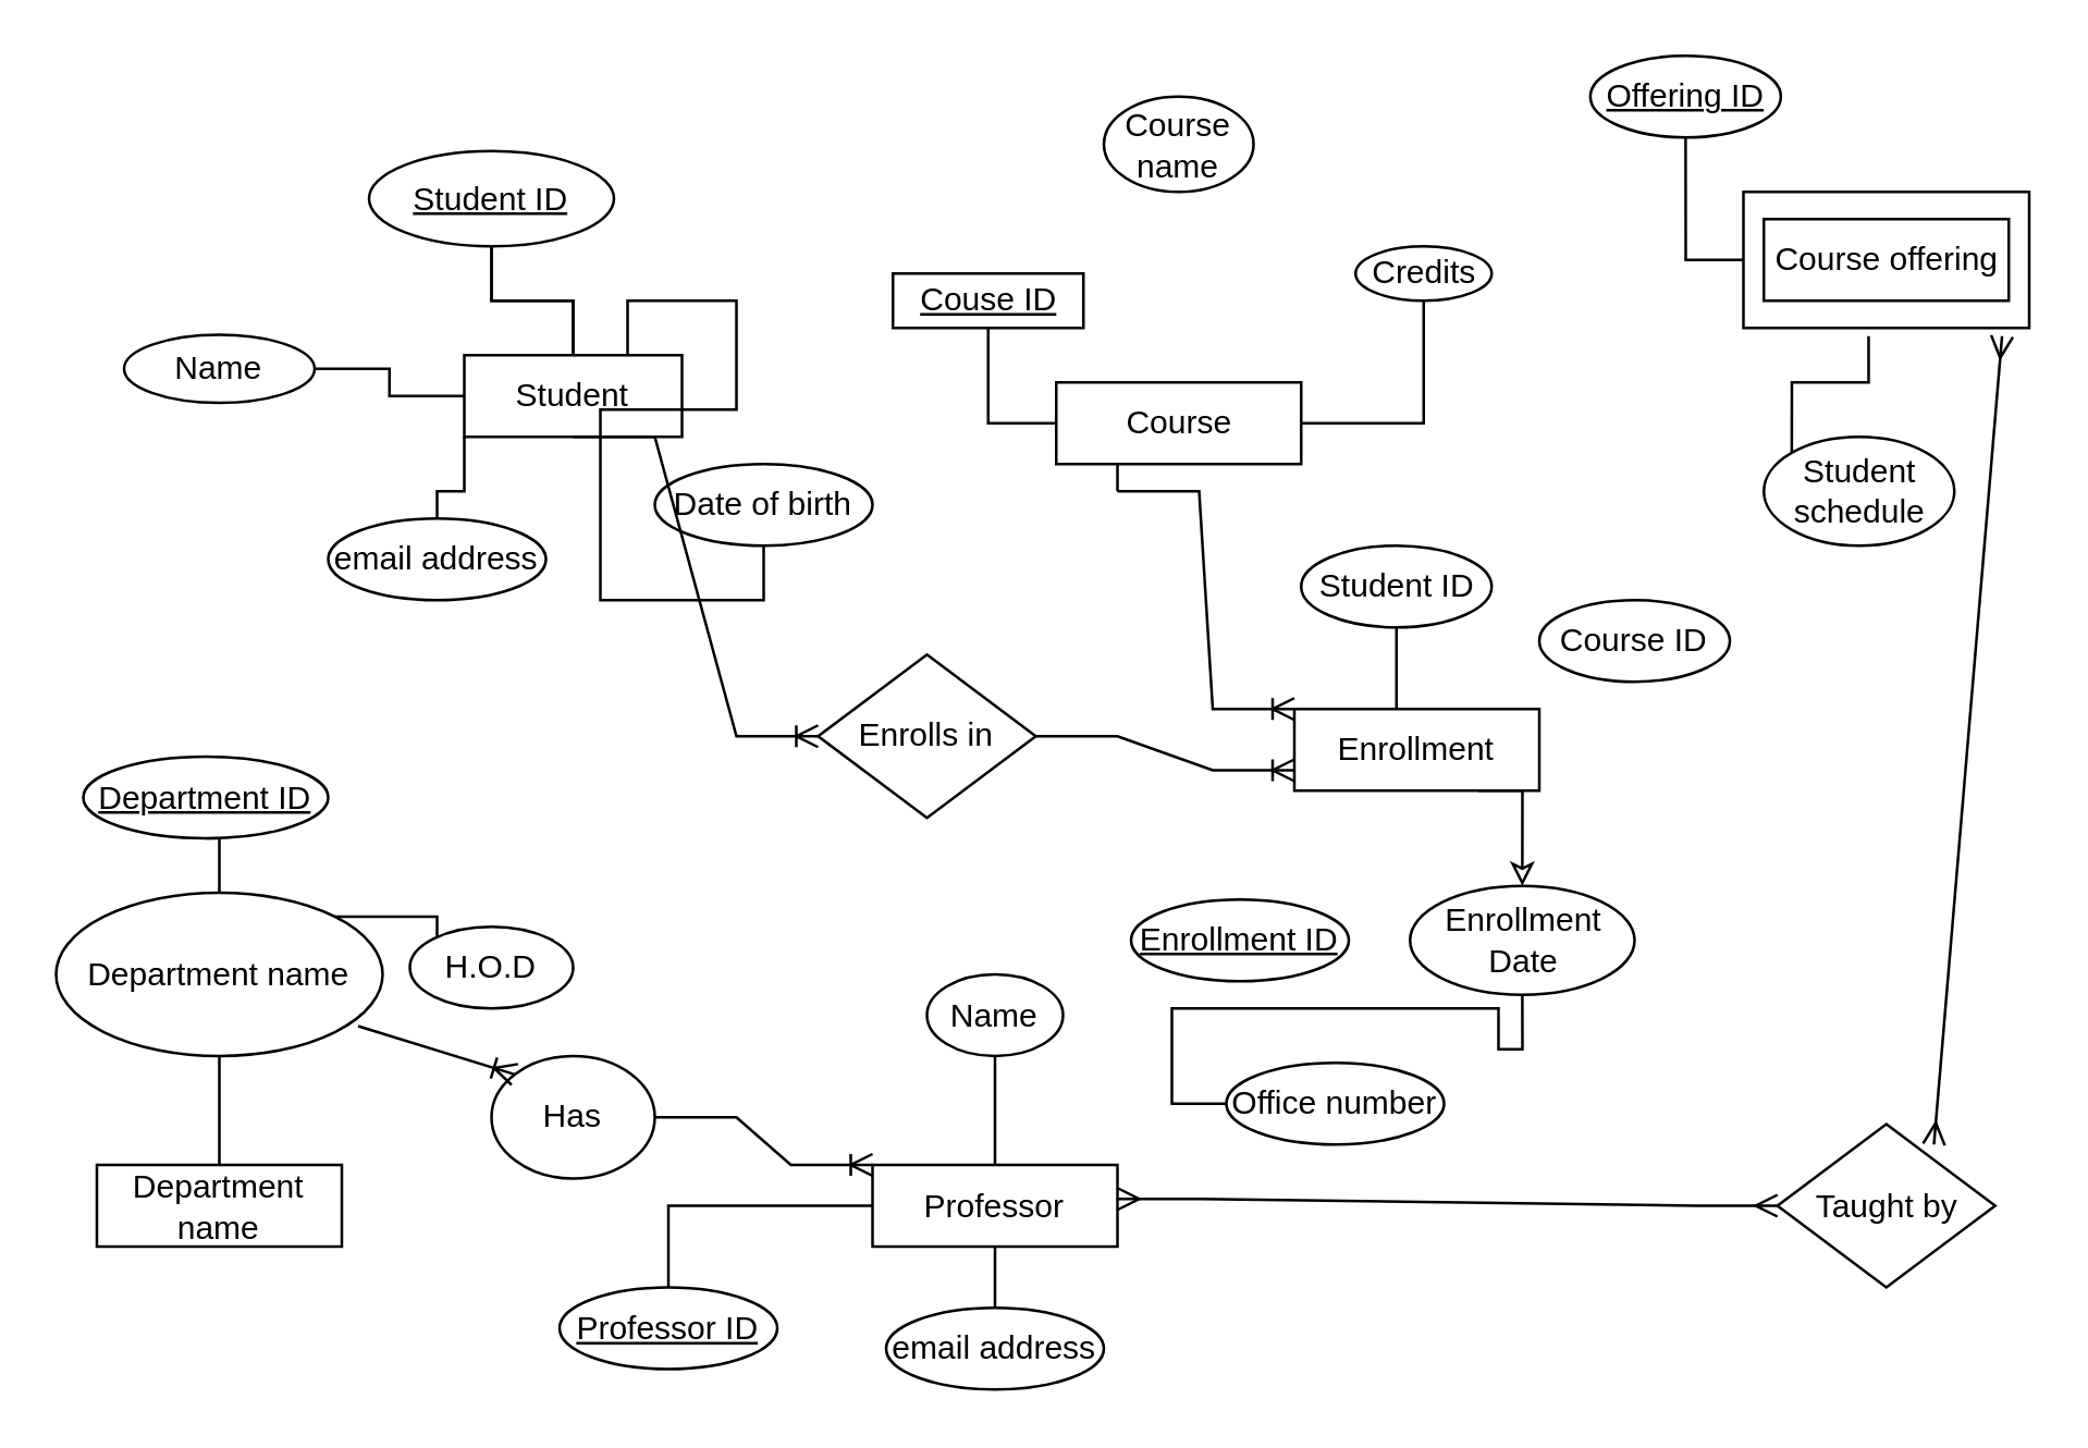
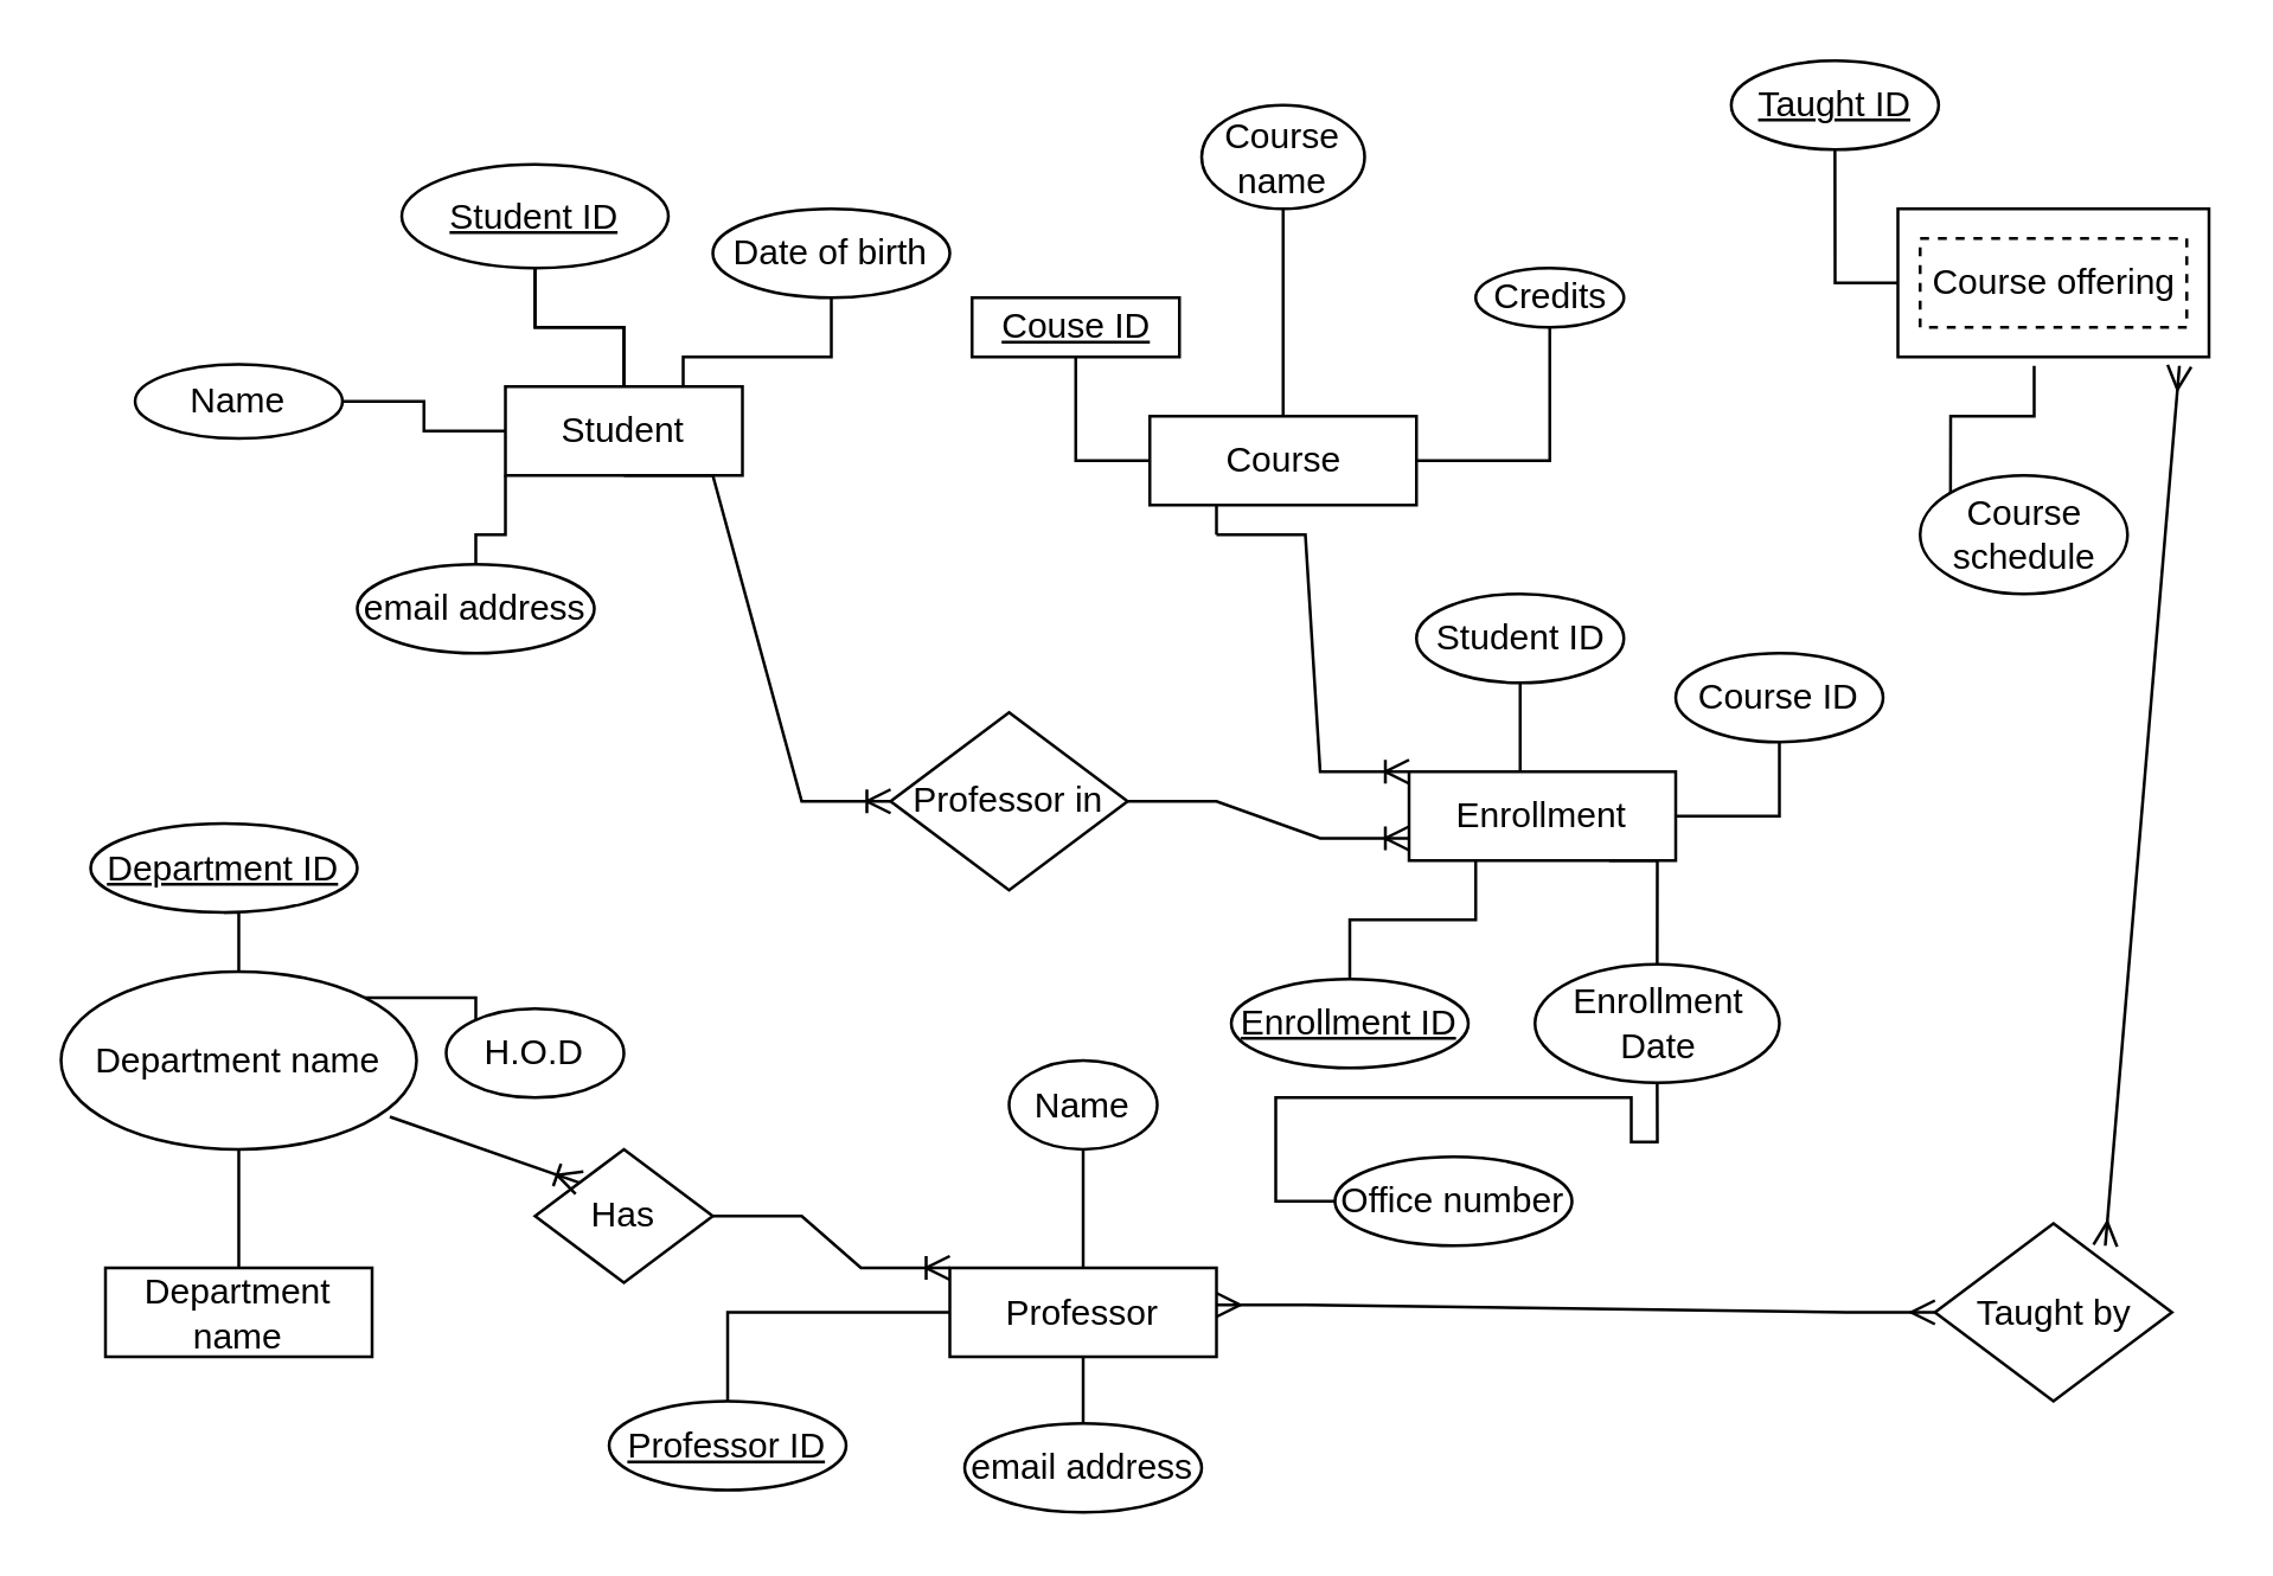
- <mxCell id="54" value="&lt;u&gt;Offering ID&lt;/u&gt;" style="ellipse;whiteSpace=wrap;html=1;" vertex="1" parent="1"><mxGeometry x="583.75" y="20" width="70" height="30" as="geometry" /></mxCell>
+ <mxCell id="54" value="&lt;u&gt;Taught ID&lt;/u&gt;" style="ellipse;whiteSpace=wrap;html=1;" vertex="1" parent="1"><mxGeometry x="583.75" y="20" width="70" height="30" as="geometry" /></mxCell>
- <mxCell id="42" value="Course offering" style="rounded=0;whiteSpace=wrap;html=1;fillColor=#FFFFFF;perimeterSpacing=2;" vertex="1" parent="1"><mxGeometry x="647.5" y="80" width="90" height="30" as="geometry" /></mxCell>
+ <mxCell id="42" value="Course offering" style="rounded=0;whiteSpace=wrap;html=1;fillColor=#FFFFFF;perimeterSpacing=2;dashed=1;" vertex="1" parent="1"><mxGeometry x="647.5" y="80" width="90" height="30" as="geometry" /></mxCell>
+ <mxCell id="14" value="" style="edgeStyle=orthogonalEdgeStyle;rounded=0;orthogonalLoop=1;jettySize=auto;html=1;endArrow=none;endFill=0;" edge="1" parent="1" source="16" target="24"><mxGeometry relative="1" as="geometry" /></mxCell>
- <mxCell id="57" value="Student schedule" style="ellipse;whiteSpace=wrap;html=1;" vertex="1" parent="1"><mxGeometry x="647.5" y="160" width="70" height="40" as="geometry" /></mxCell>
+ <mxCell id="57" value="Course schedule" style="ellipse;whiteSpace=wrap;html=1;" vertex="1" parent="1"><mxGeometry x="647.5" y="160" width="70" height="40" as="geometry" /></mxCell>
- <mxCell id="20" value="Date of birth" style="ellipse;whiteSpace=wrap;html=1;" vertex="1" parent="1"><mxGeometry x="240" y="170" width="80" height="30" as="geometry" /></mxCell>
+ <mxCell id="20" value="Date of birth" style="ellipse;whiteSpace=wrap;html=1;" vertex="1" parent="1"><mxGeometry x="240" y="70" width="80" height="30" as="geometry" /></mxCell>
- <mxCell id="47" value="Enrolls in" style="rhombus;whiteSpace=wrap;html=1;fillColor=#FFFFFF;" vertex="1" parent="1"><mxGeometry x="300" y="240" width="80" height="60" as="geometry" /></mxCell>
+ <mxCell id="47" value="Professor in" style="rhombus;whiteSpace=wrap;html=1;fillColor=#FFFFFF;" vertex="1" parent="1"><mxGeometry x="300" y="240" width="80" height="60" as="geometry" /></mxCell>
+ <mxCell id="9" style="edgeStyle=orthogonalEdgeStyle;rounded=0;orthogonalLoop=1;jettySize=auto;html=1;exitX=1;exitY=0.5;exitDx=0;exitDy=0;entryX=0.5;entryY=1;entryDx=0;entryDy=0;endArrow=none;endFill=0;" edge="1" parent="1" source="12" target="45"><mxGeometry relative="1" as="geometry" /></mxCell>
+ <mxCell id="11" style="edgeStyle=orthogonalEdgeStyle;rounded=0;orthogonalLoop=1;jettySize=auto;html=1;exitX=0.25;exitY=1;exitDx=0;exitDy=0;endArrow=none;endFill=0;" edge="1" parent="1" source="12" target="43"><mxGeometry relative="1" as="geometry" /></mxCell>
- <mxCell id="8" style="edgeStyle=orthogonalEdgeStyle;rounded=0;orthogonalLoop=1;jettySize=auto;html=1;exitX=0.75;exitY=1;exitDx=0;exitDy=0;entryX=0.5;entryY=0;entryDx=0;entryDy=0;endArrow=classic;endFill=0;" edge="1" parent="1" source="12" target="46"><mxGeometry relative="1" as="geometry" /></mxCell>
+ <mxCell id="8" style="edgeStyle=orthogonalEdgeStyle;rounded=0;orthogonalLoop=1;jettySize=auto;html=1;exitX=0.75;exitY=1;exitDx=0;exitDy=0;entryX=0.5;entryY=0;entryDx=0;entryDy=0;endArrow=none;endFill=0;" edge="1" parent="1" source="12" target="46"><mxGeometry relative="1" as="geometry" /></mxCell>
- <mxCell id="50" value="Has" style="ellipse;whiteSpace=wrap;html=1;fillColor=#FFFFFF;" vertex="1" parent="1"><mxGeometry x="180" y="387.5" width="60" height="45" as="geometry" /></mxCell>
+ <mxCell id="50" value="Has" style="rhombus;whiteSpace=wrap;html=1;fillColor=#FFFFFF;" vertex="1" parent="1"><mxGeometry x="180" y="387.5" width="60" height="45" as="geometry" /></mxCell>
